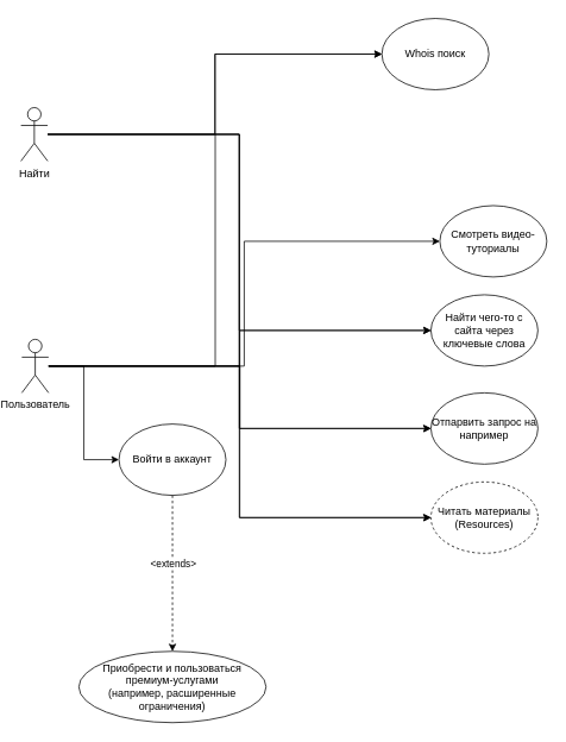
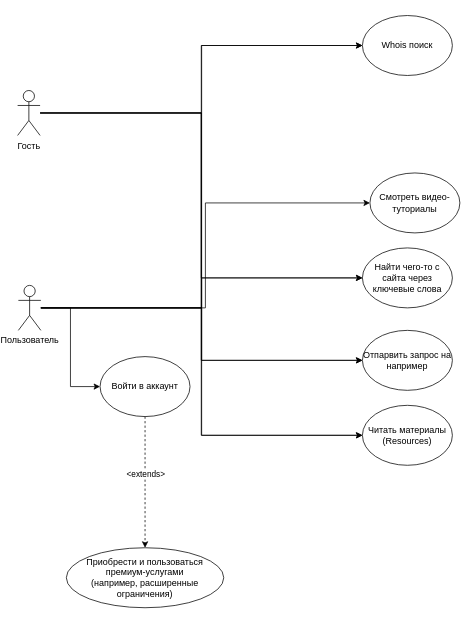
- <mxCell id="17" value="Whois поиск" style="ellipse;whiteSpace=wrap;html=1;" parent="1" vertex="1"><mxGeometry x="425" y="20" width="120" height="80" as="geometry" /></mxCell>
+ <mxCell id="17" value="Whois поиск" style="ellipse;whiteSpace=wrap;html=1;" parent="1" vertex="1"><mxGeometry x="480" y="20" width="120" height="80" as="geometry" /></mxCell>
- <mxCell id="6" value="Найти" style="shape=umlActor;verticalLabelPosition=bottom;verticalAlign=top;html=1;" parent="1" vertex="1"><mxGeometry x="20" y="120" width="30" height="60" as="geometry" /></mxCell>
+ <mxCell id="6" value="Гость" style="shape=umlActor;verticalLabelPosition=bottom;verticalAlign=top;html=1;" parent="1" vertex="1"><mxGeometry x="20" y="120" width="30" height="60" as="geometry" /></mxCell>
- <mxCell id="21" value="Читать материалы&lt;div&gt;(Resources)&lt;/div&gt;" style="ellipse;whiteSpace=wrap;html=1;dashed=1;" parent="1" vertex="1"><mxGeometry x="480" y="540" width="120" height="80" as="geometry" /></mxCell>
+ <mxCell id="21" value="Читать материалы&lt;div&gt;(Resources)&lt;/div&gt;" style="ellipse;whiteSpace=wrap;html=1;" parent="1" vertex="1"><mxGeometry x="480" y="540" width="120" height="80" as="geometry" /></mxCell>
